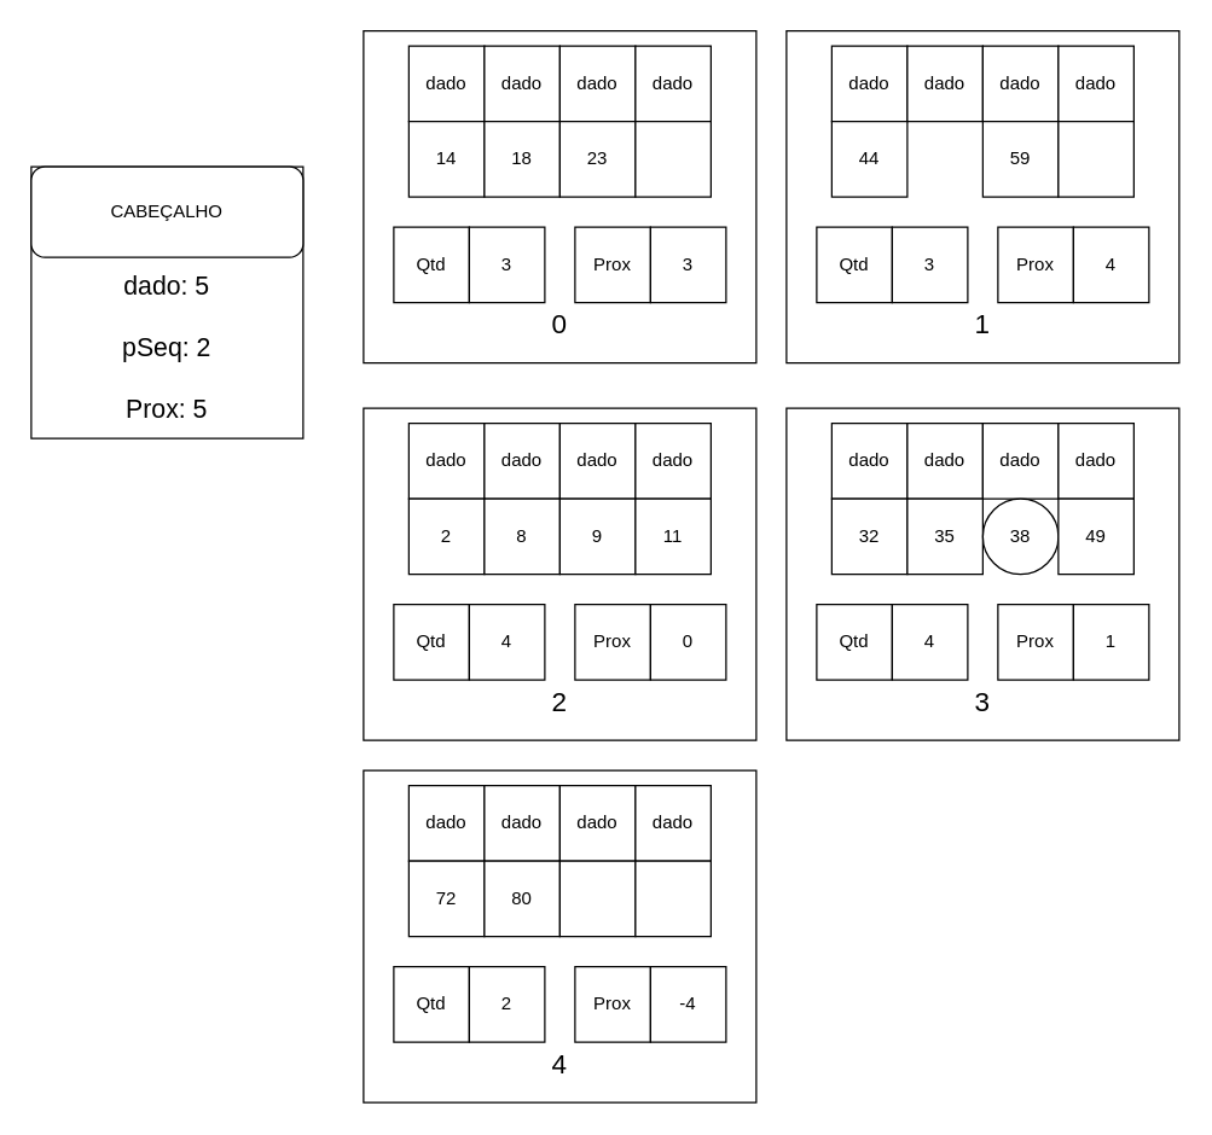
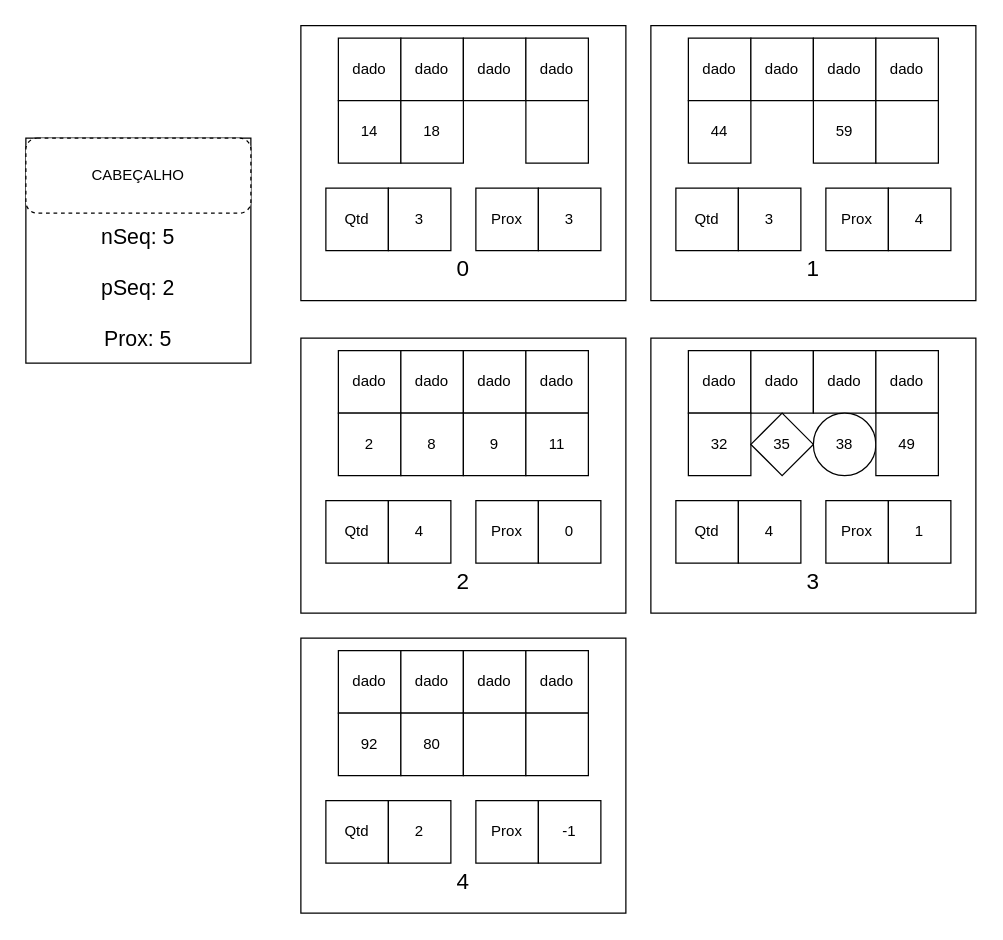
- <mxCell id="11" value="23" style="whiteSpace=wrap;html=1;aspect=fixed;" vertex="1" parent="1"><mxGeometry x="370" y="80" width="50" height="50" as="geometry" /></mxCell>
- <mxCell id="3" value="CABEÇALHO" style="rounded=1;whiteSpace=wrap;html=1;" vertex="1" parent="1"><mxGeometry x="20" y="110" width="180" height="60" as="geometry" /></mxCell>
+ <mxCell id="3" value="CABEÇALHO" style="rounded=1;whiteSpace=wrap;html=1;dashed=1;" vertex="1" parent="1"><mxGeometry x="20" y="110" width="180" height="60" as="geometry" /></mxCell>
- <mxCell id="2" value="&lt;div style=&quot;font-size: 17px;&quot;&gt;&lt;br style=&quot;font-size: 17px;&quot;&gt;&lt;/div&gt;&lt;div style=&quot;font-size: 17px;&quot;&gt;&lt;br&gt;&lt;/div&gt;&lt;div&gt;&lt;br&gt;&lt;/div&gt;dado: 5&lt;div style=&quot;font-size: 17px;&quot;&gt;&lt;br&gt;&lt;/div&gt;&lt;div style=&quot;font-size: 17px;&quot;&gt;pSeq: 2&lt;/div&gt;&lt;div style=&quot;font-size: 17px;&quot;&gt;&lt;br&gt;&lt;/div&gt;&lt;div style=&quot;font-size: 17px;&quot;&gt;Prox: 5&lt;/div&gt;" style="whiteSpace=wrap;html=1;aspect=fixed;fontSize=17;" vertex="1" parent="1"><mxGeometry x="20" y="110" width="180" height="180" as="geometry" /></mxCell>
+ <mxCell id="2" value="&lt;div style=&quot;font-size: 17px;&quot;&gt;&lt;br style=&quot;font-size: 17px;&quot;&gt;&lt;/div&gt;&lt;div style=&quot;font-size: 17px;&quot;&gt;&lt;br&gt;&lt;/div&gt;&lt;div&gt;&lt;br&gt;&lt;/div&gt;nSeq: 5&lt;div style=&quot;font-size: 17px;&quot;&gt;&lt;br&gt;&lt;/div&gt;&lt;div style=&quot;font-size: 17px;&quot;&gt;pSeq: 2&lt;/div&gt;&lt;div style=&quot;font-size: 17px;&quot;&gt;&lt;br&gt;&lt;/div&gt;&lt;div style=&quot;font-size: 17px;&quot;&gt;Prox: 5&lt;/div&gt;" style="whiteSpace=wrap;html=1;aspect=fixed;fontSize=17;" vertex="1" parent="1"><mxGeometry x="20" y="110" width="180" height="180" as="geometry" /></mxCell>
- <mxCell id="51" value="35" style="whiteSpace=wrap;html=1;aspect=fixed;" vertex="1" parent="1"><mxGeometry x="600" y="330" width="50" height="50" as="geometry" /></mxCell>
+ <mxCell id="51" value="35" style="rhombus;whiteSpace=wrap;html=1;aspect=fixed;" vertex="1" parent="1"><mxGeometry x="600" y="330" width="50" height="50" as="geometry" /></mxCell>
- <mxCell id="64" value="72" style="whiteSpace=wrap;html=1;aspect=fixed;" vertex="1" parent="1"><mxGeometry x="270" y="570" width="50" height="50" as="geometry" /></mxCell>
+ <mxCell id="64" value="92" style="whiteSpace=wrap;html=1;aspect=fixed;" vertex="1" parent="1"><mxGeometry x="270" y="570" width="50" height="50" as="geometry" /></mxCell>
- <mxCell id="71" value="-4" style="whiteSpace=wrap;html=1;aspect=fixed;" vertex="1" parent="1"><mxGeometry x="430" y="640" width="50" height="50" as="geometry" /></mxCell>
+ <mxCell id="71" value="-1" style="whiteSpace=wrap;html=1;aspect=fixed;" vertex="1" parent="1"><mxGeometry x="430" y="640" width="50" height="50" as="geometry" /></mxCell>
